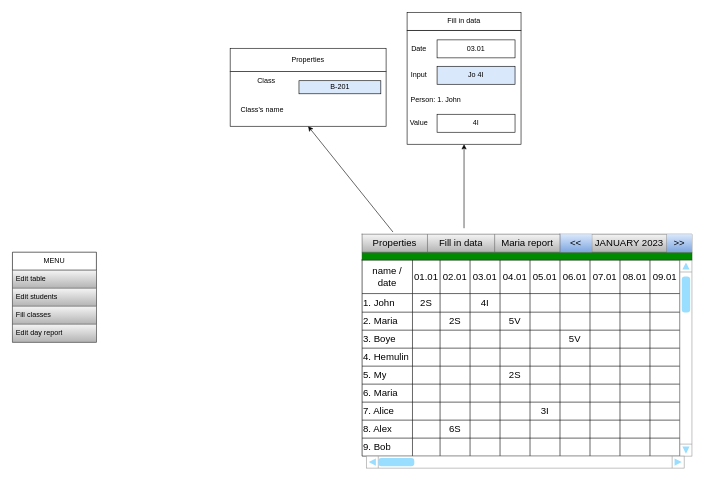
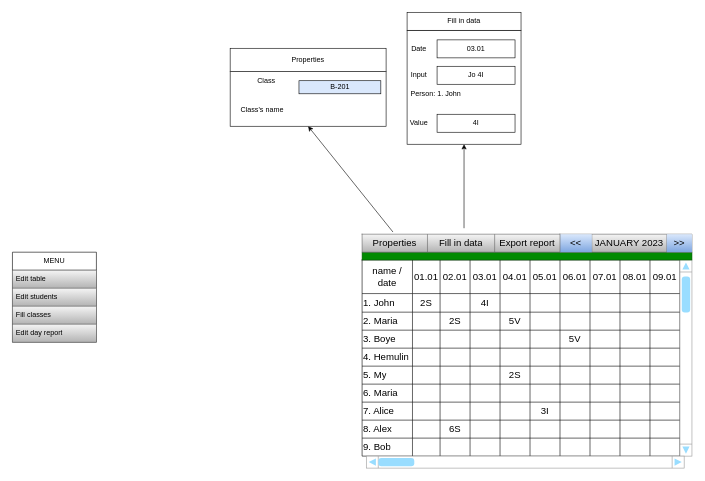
- <mxCell id="118" value="Jo 4I" style="rounded=0;whiteSpace=wrap;html=1;fillColor=#dae8fc;" vertex="1" parent="113"><mxGeometry x="60" y="90" width="130" height="30" as="geometry" /></mxCell>
+ <mxCell id="118" value="Jo 4I" style="rounded=0;whiteSpace=wrap;html=1;" vertex="1" parent="113"><mxGeometry x="60" y="90" width="130" height="30" as="geometry" /></mxCell>
- <mxCell id="115" value="Person: 1. John" style="text;html=1;strokeColor=none;fillColor=none;align=left;verticalAlign=middle;whiteSpace=wrap;rounded=0;" vertex="1" parent="113"><mxGeometry x="14" y="136" width="110" height="20" as="geometry" /></mxCell>
+ <mxCell id="115" value="Person: 1. John" style="text;html=1;strokeColor=none;fillColor=none;align=left;verticalAlign=middle;whiteSpace=wrap;rounded=0;" vertex="1" parent="113"><mxGeometry x="14" y="126" width="110" height="20" as="geometry" /></mxCell>
- <mxCell id="135" value="Maria report" style="shape=partialRectangle;html=1;whiteSpace=wrap;connectable=0;strokeColor=inherit;overflow=hidden;fillColor=none;top=0;left=0;bottom=0;right=0;pointerEvents=1;fontSize=16;" vertex="1" parent="132"><mxGeometry x="221" width="109" height="30" as="geometry"><mxRectangle width="109" height="30" as="alternateBounds" /></mxGeometry></mxCell>
+ <mxCell id="135" value="Export report" style="shape=partialRectangle;html=1;whiteSpace=wrap;connectable=0;strokeColor=inherit;overflow=hidden;fillColor=none;top=0;left=0;bottom=0;right=0;pointerEvents=1;fontSize=16;" vertex="1" parent="132"><mxGeometry x="221" width="109" height="30" as="geometry"><mxRectangle width="109" height="30" as="alternateBounds" /></mxGeometry></mxCell>
